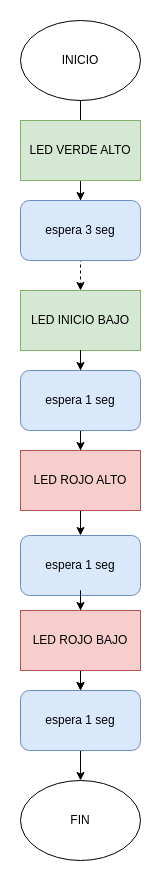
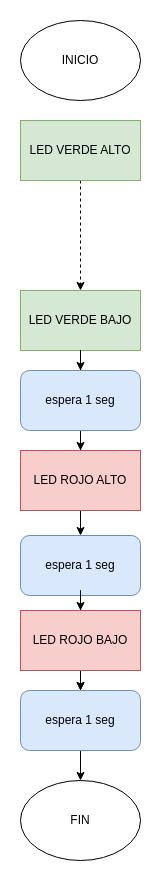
- <mxCell id="2" value="" style="edgeStyle=orthogonalEdgeStyle;rounded=0;orthogonalLoop=1;jettySize=auto;html=1;" edge="1" parent="1" source="3" target="6"><mxGeometry relative="1" as="geometry" /></mxCell>
- <mxCell id="6" value="espera 3 seg" style="rounded=1;whiteSpace=wrap;fillColor=#dae8fc;strokeColor=#6c8ebf;" vertex="1" parent="1"><mxGeometry x="20" y="200" width="120" height="60" as="geometry" /></mxCell>
- <mxCell id="8" value="&lt;font style=&quot;vertical-align: inherit;&quot;&gt;&lt;font style=&quot;vertical-align: inherit;&quot;&gt;LED INICIO BAJO&lt;/font&gt;&lt;/font&gt;" style="rounded=0;whiteSpace=wrap;html=1;fillColor=#d5e8d4;strokeColor=#82b366;" vertex="1" parent="1"><mxGeometry x="20" y="290" width="120" height="60" as="geometry" /></mxCell>
+ <mxCell id="8" value="&lt;font style=&quot;vertical-align: inherit;&quot;&gt;&lt;font style=&quot;vertical-align: inherit;&quot;&gt;LED VERDE BAJO&lt;/font&gt;&lt;/font&gt;" style="rounded=0;whiteSpace=wrap;html=1;fillColor=#d5e8d4;strokeColor=#82b366;" vertex="1" parent="1"><mxGeometry x="20" y="290" width="120" height="60" as="geometry" /></mxCell>
